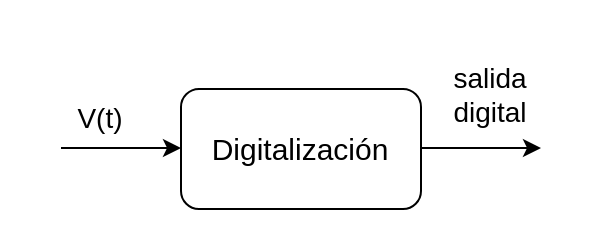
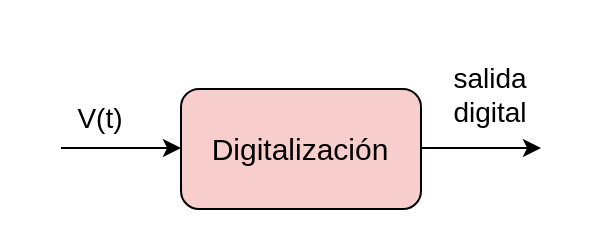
- <mxCell id="2" value="&lt;span style=&quot;font-size: 15px;&quot;&gt;Digitalización&lt;/span&gt;" style="rounded=1;whiteSpace=wrap;html=1;" parent="1" vertex="1"><mxGeometry x="90" y="44" width="120" height="60" as="geometry" /></mxCell>
+ <mxCell id="2" value="&lt;span style=&quot;font-size: 15px;&quot;&gt;Digitalización&lt;/span&gt;" style="rounded=1;whiteSpace=wrap;html=1;fillColor=#f8cecc;" parent="1" vertex="1"><mxGeometry x="90" y="44" width="120" height="60" as="geometry" /></mxCell>
